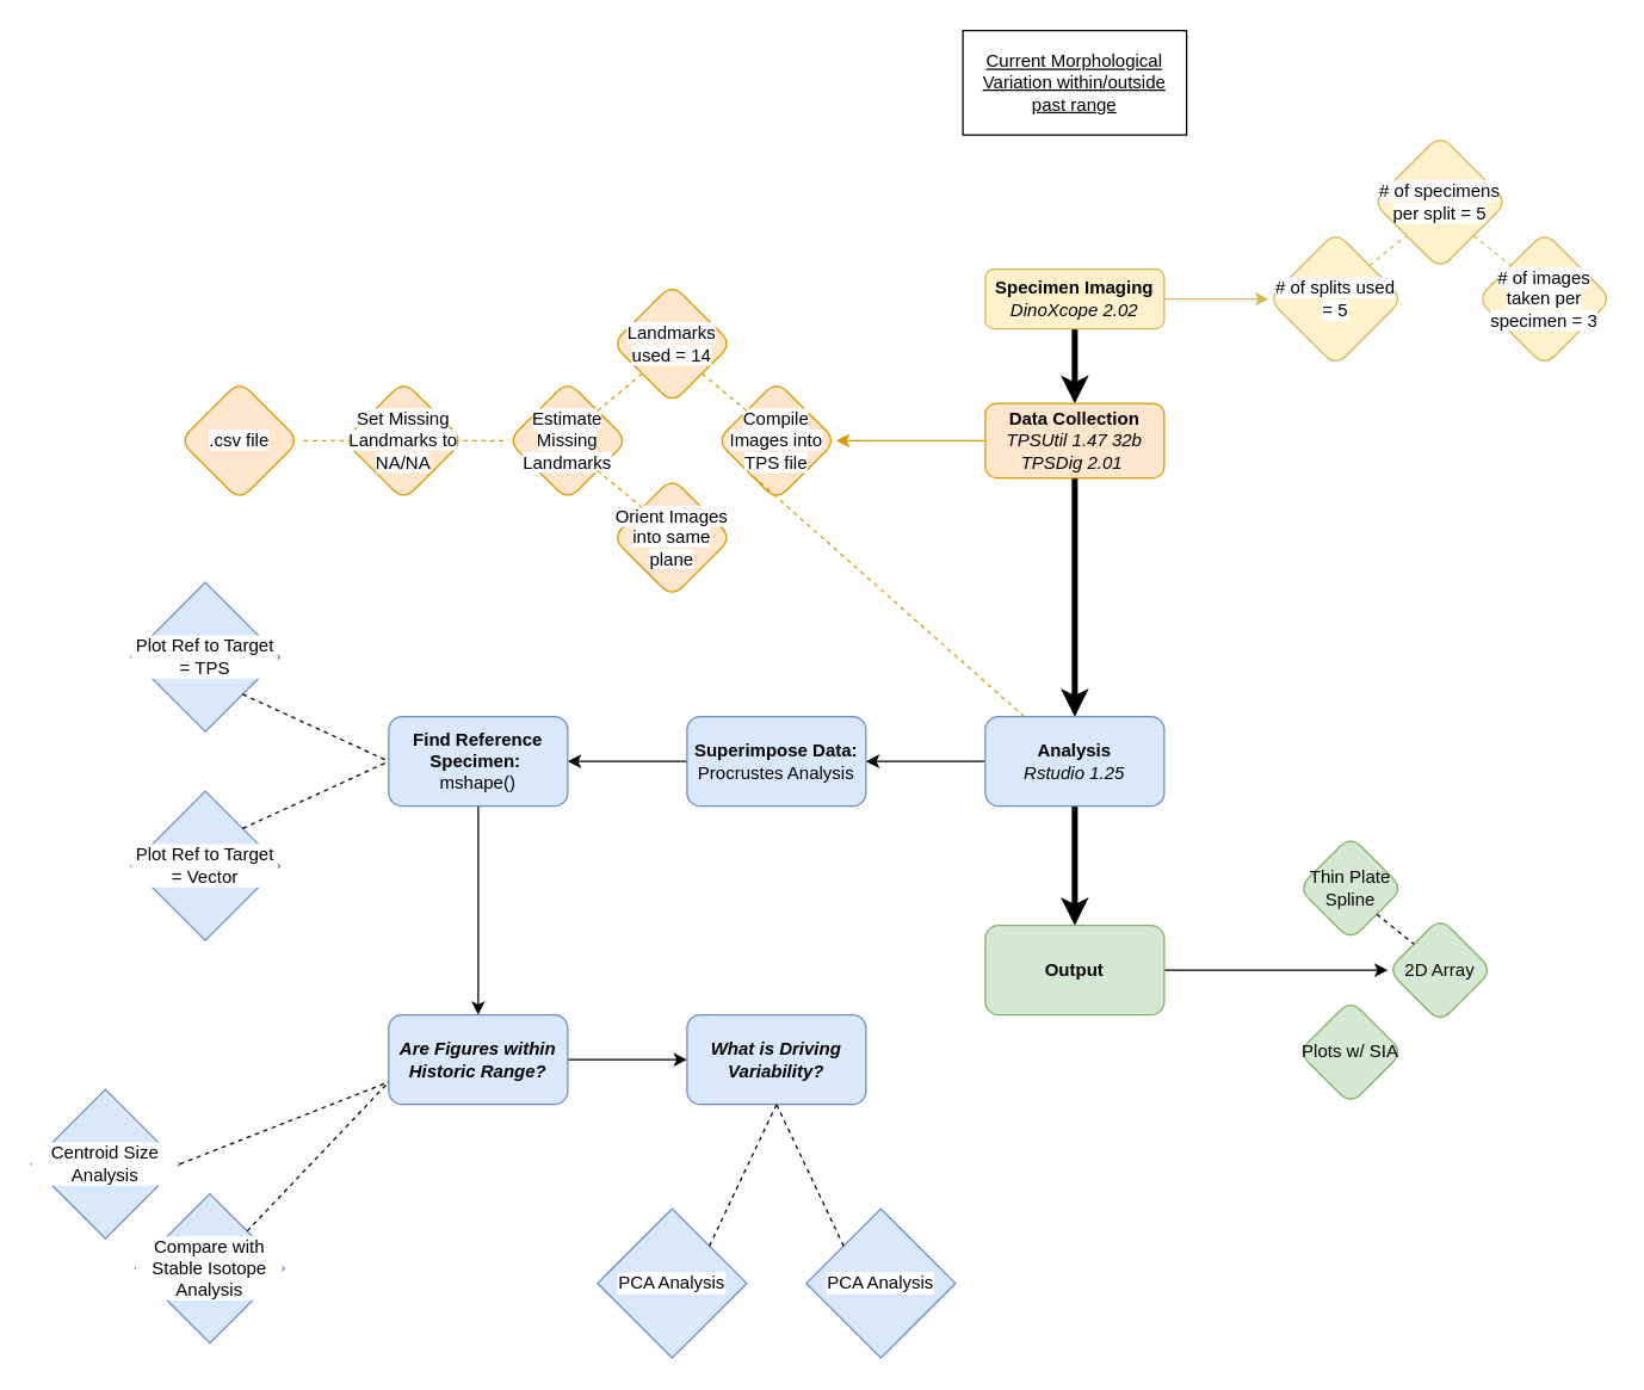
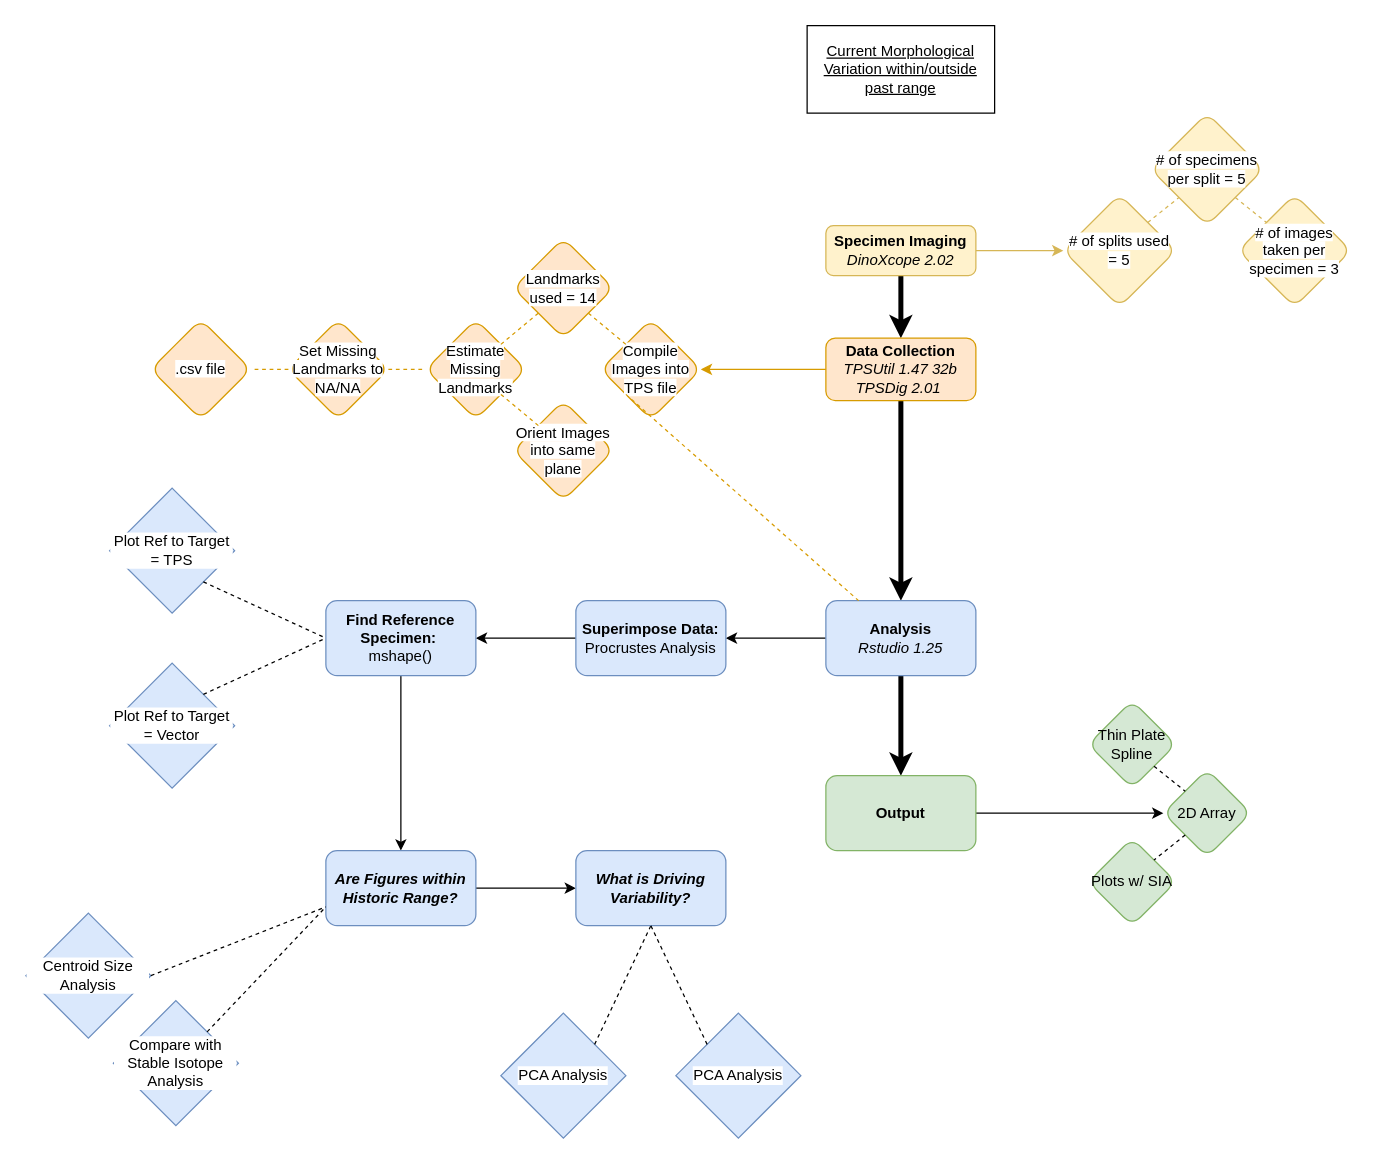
+ <mxCell id="54" value="" style="endArrow=none;dashed=1;html=1;strokeColor=#000000;strokeWidth=1;entryX=1;entryY=0;entryDx=0;entryDy=0;exitX=0;exitY=1;exitDx=0;exitDy=0;" edge="1" parent="1" source="50" target="52"><mxGeometry width="50" height="50" relative="1" as="geometry"><mxPoint x="932.5" y="622.5" as="sourcePoint" /><mxPoint x="957.5" y="642.5" as="targetPoint" /></mxGeometry></mxCell>
